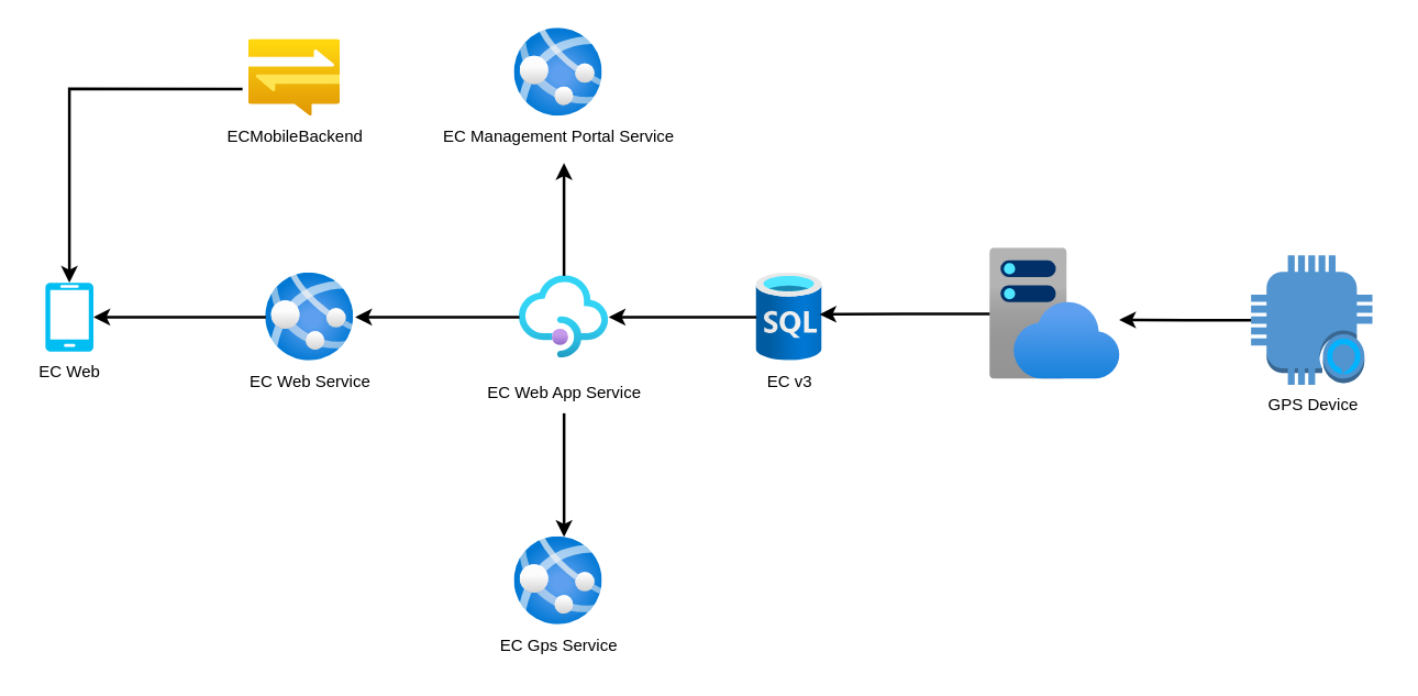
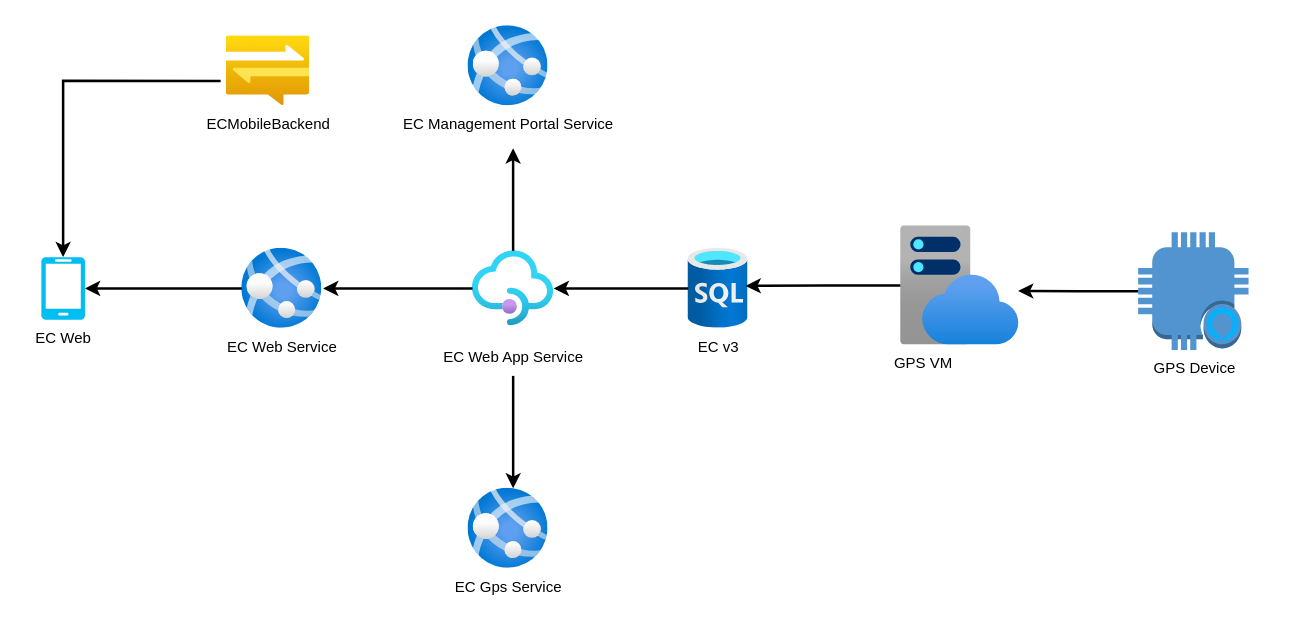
+ <mxCell id="13" value="GPS VM" style="text;html=1;align=center;verticalAlign=middle;resizable=0;points=[];autosize=1;strokeColor=none;fillColor=none;" vertex="1" parent="11"><mxGeometry y="95.319" width="70" height="30" as="geometry" /></mxCell>
